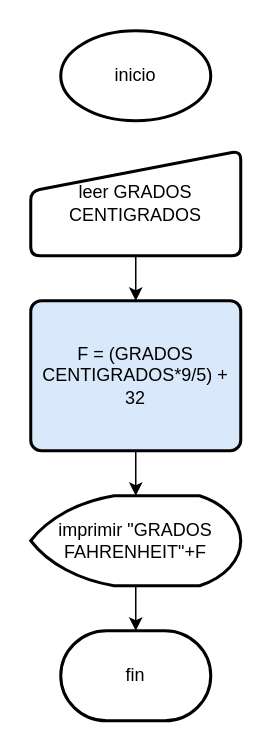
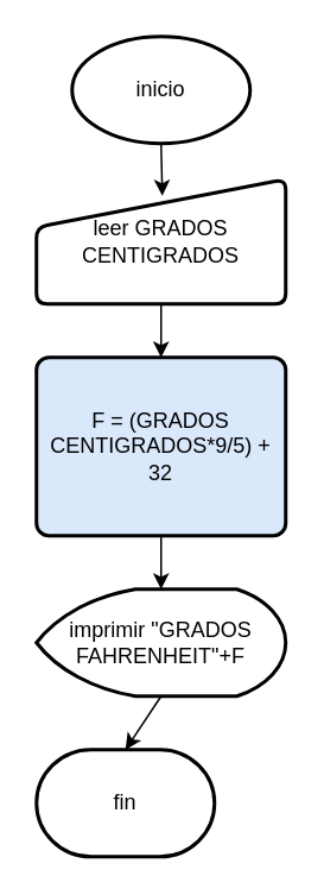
+ <mxCell id="9" value="" style="endArrow=classic;html=1;exitX=0.5;exitY=1;exitDx=0;exitDy=0;exitPerimeter=0;entryX=0.505;entryY=0.133;entryDx=0;entryDy=0;entryPerimeter=0;" edge="1" parent="1" source="4" target="10"><mxGeometry width="50" height="50" relative="1" as="geometry"><mxPoint x="60" y="190" as="sourcePoint" /><mxPoint x="110" y="140" as="targetPoint" /><Array as="points" /></mxGeometry></mxCell>
- <mxCell id="5" value="fin" style="strokeWidth=2;html=1;shape=mxgraph.flowchart.terminator;whiteSpace=wrap;" vertex="1" parent="1"><mxGeometry x="40" y="420" width="100" height="60" as="geometry" /></mxCell>
+ <mxCell id="5" value="fin" style="strokeWidth=2;html=1;shape=mxgraph.flowchart.terminator;whiteSpace=wrap;" vertex="1" parent="1"><mxGeometry x="20" y="420" width="100" height="60" as="geometry" /></mxCell>
